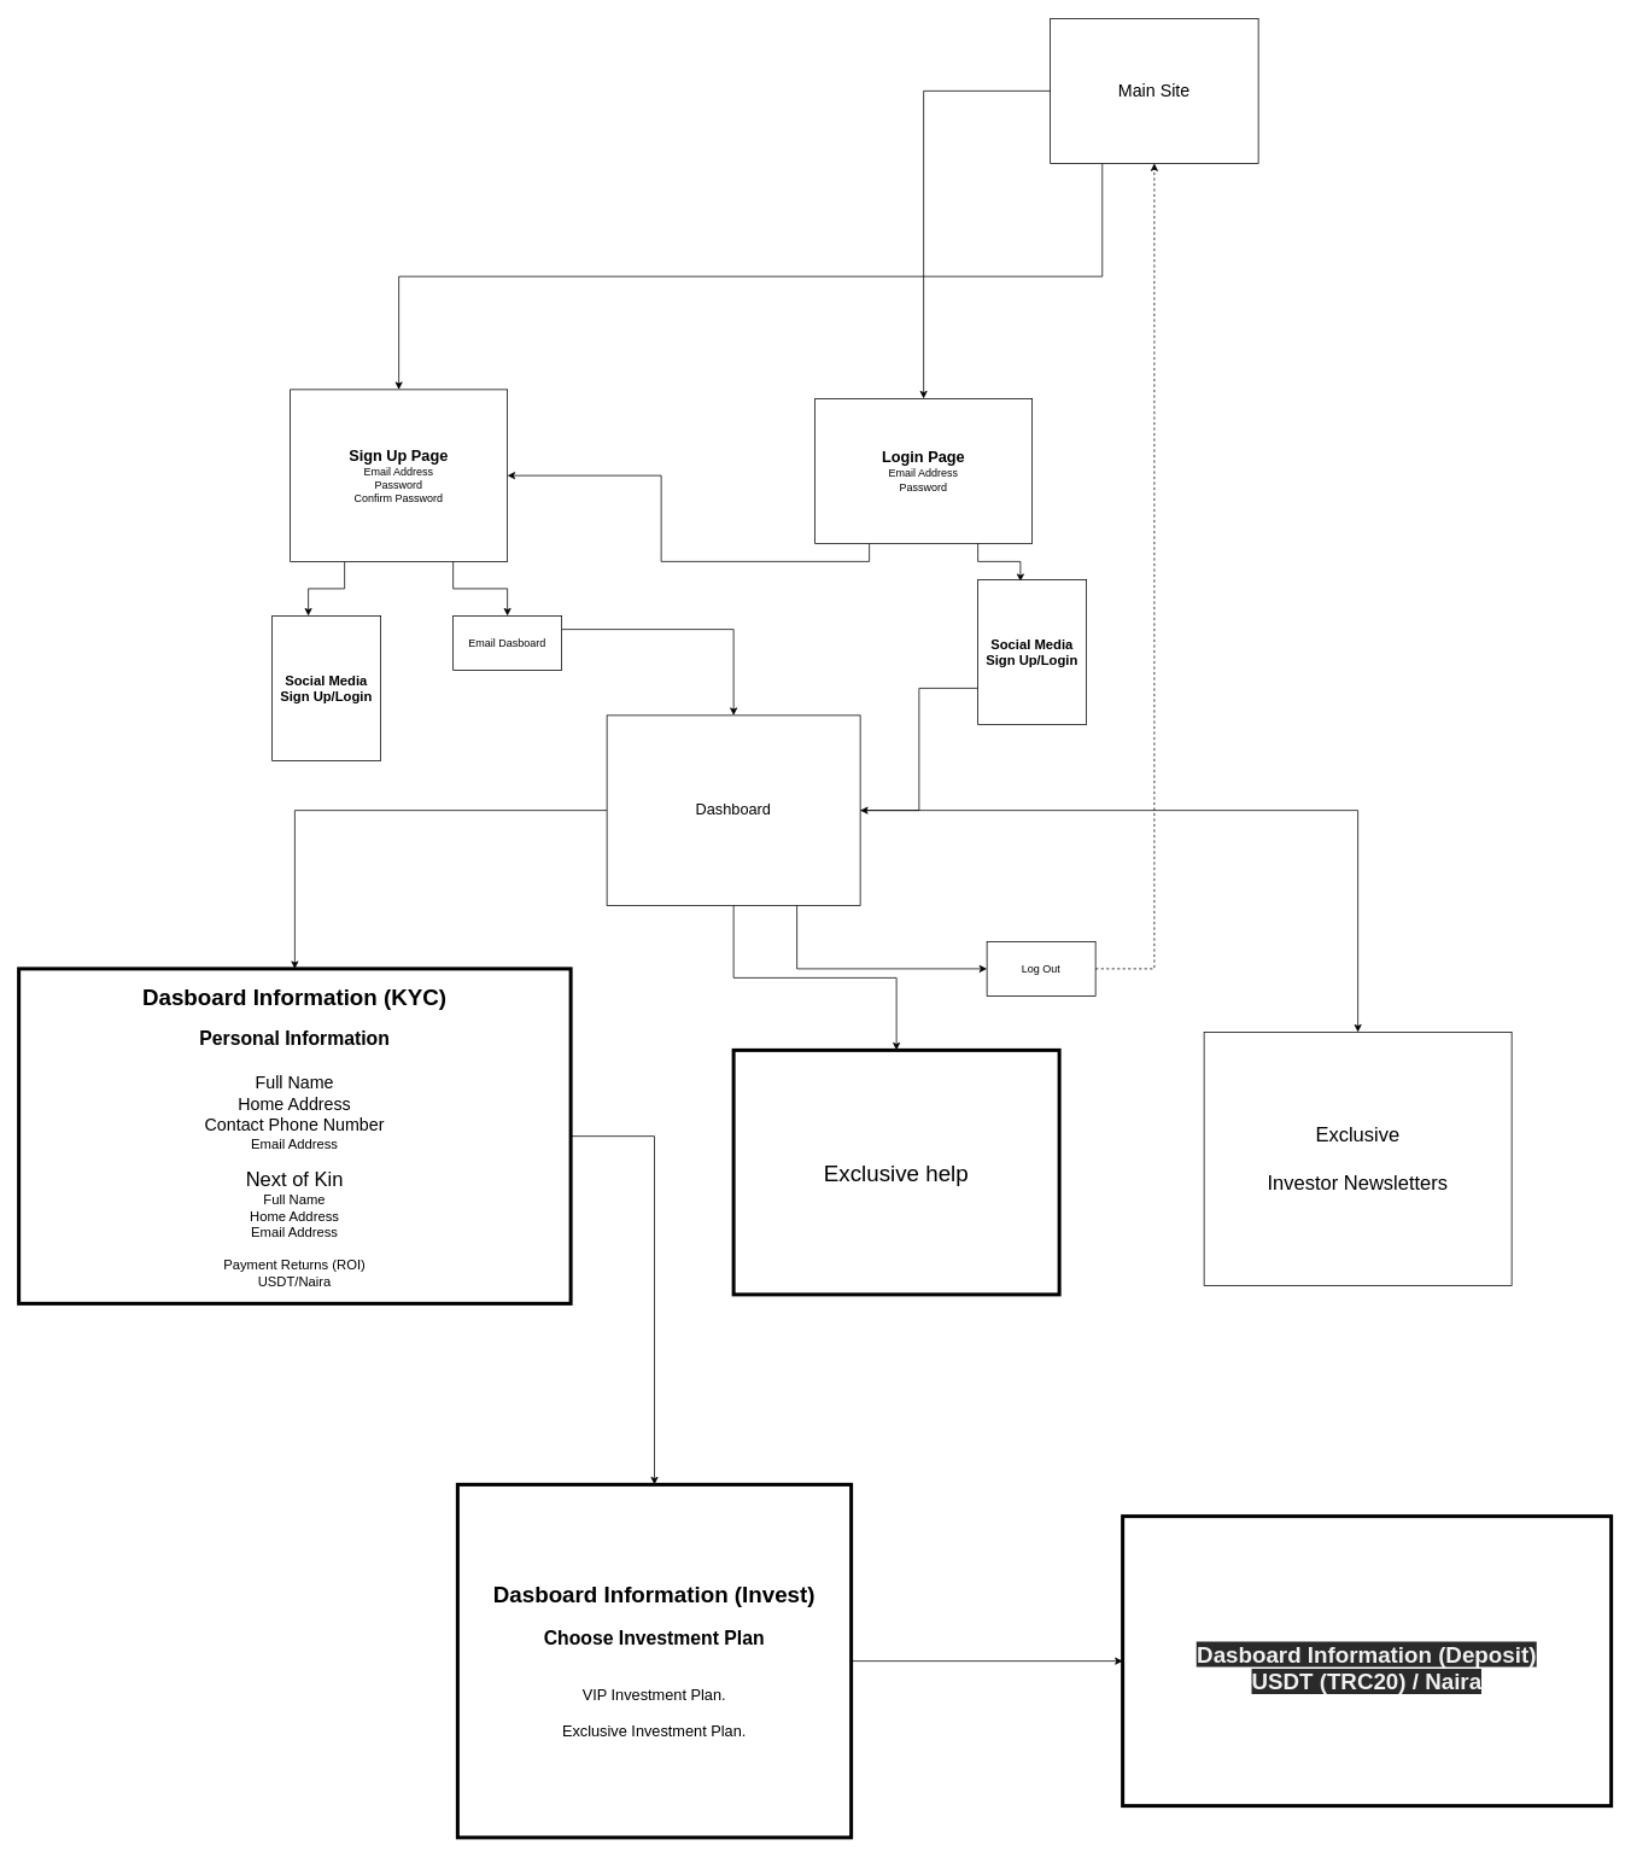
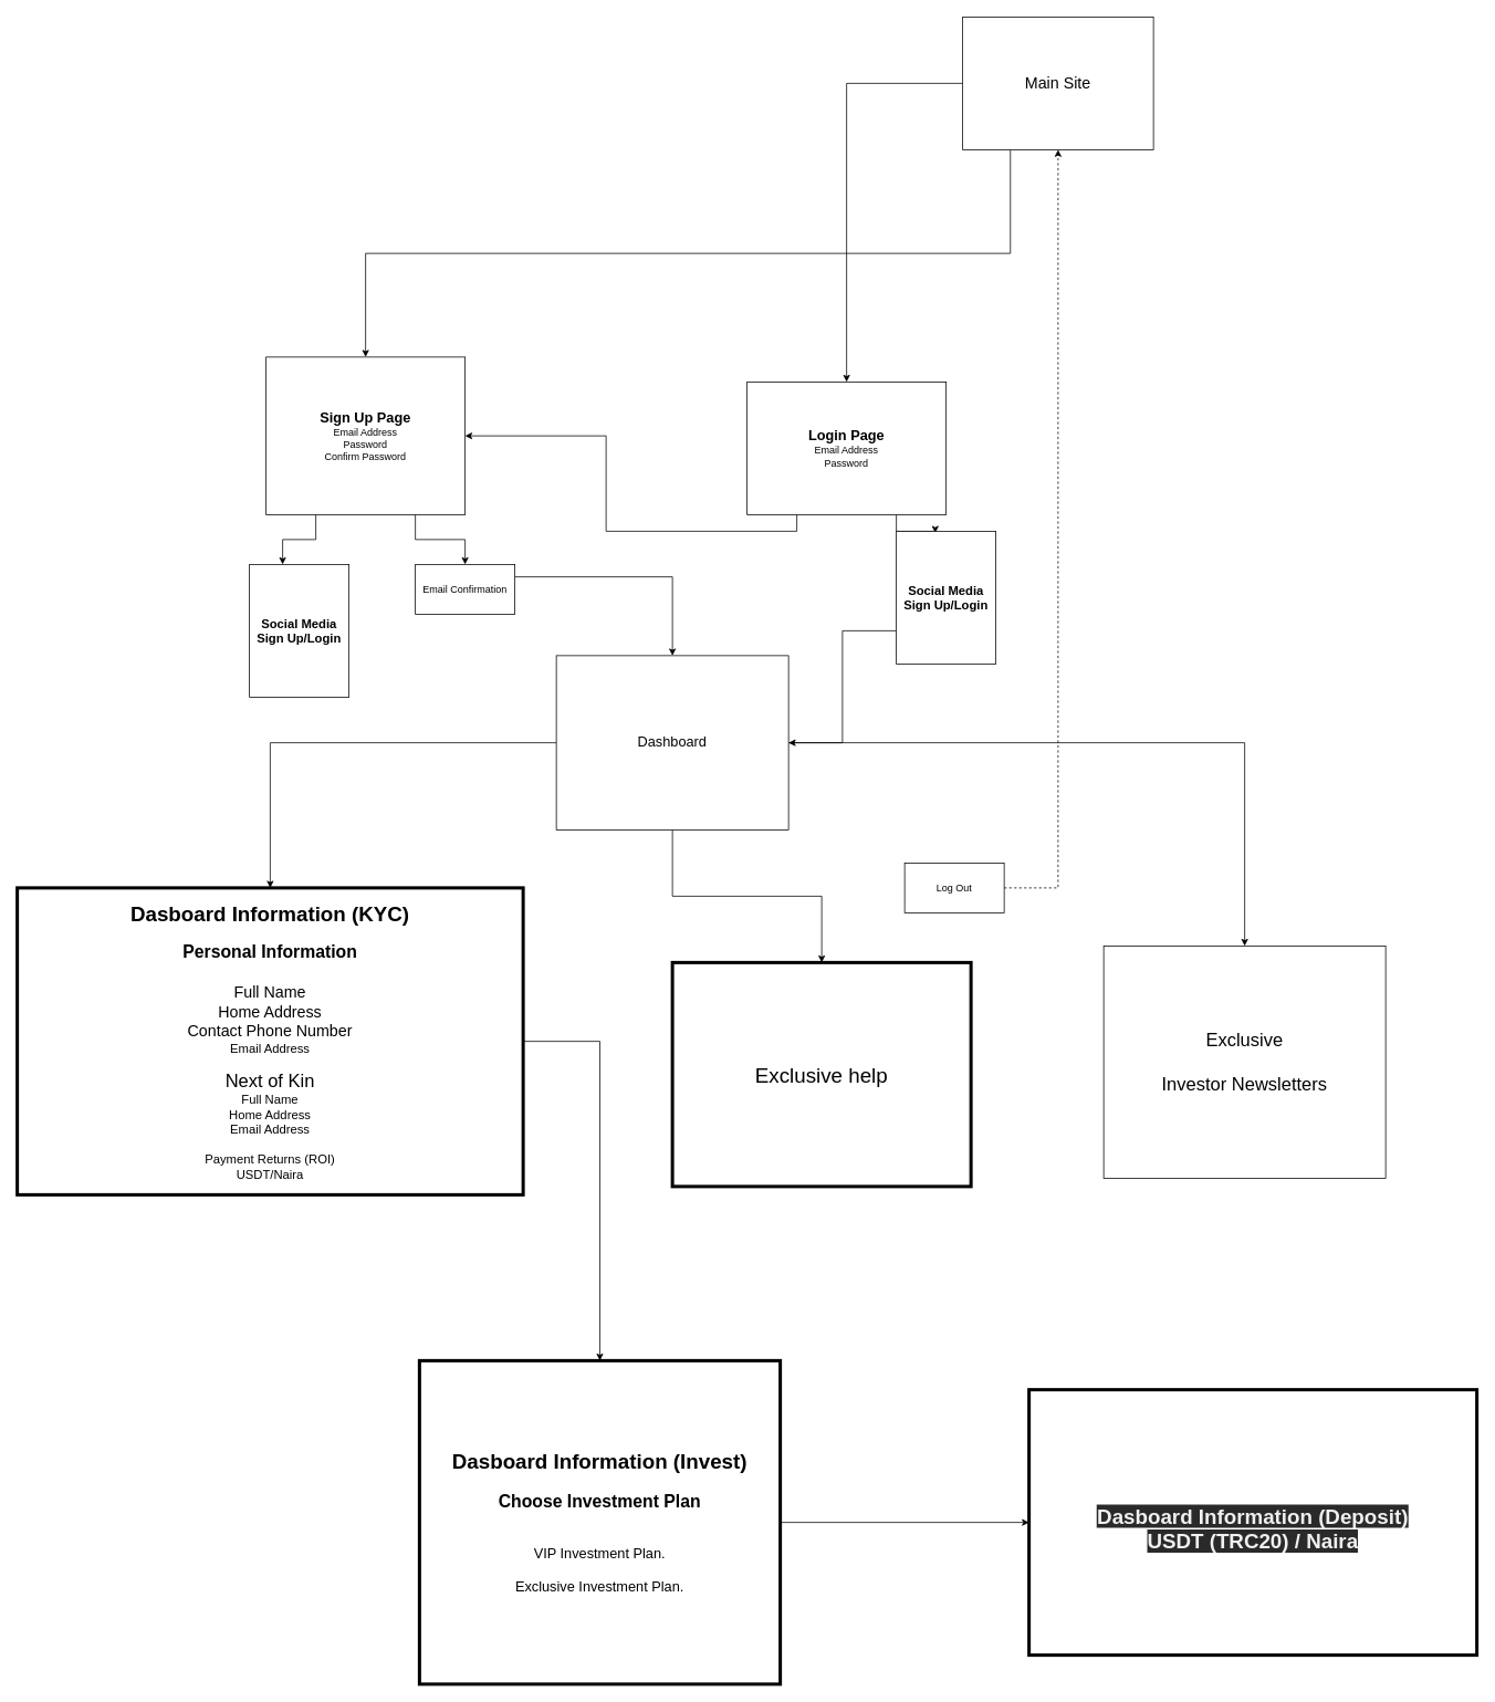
- <mxCell id="15" value="&lt;font style=&quot;font-size: 17px&quot;&gt;&lt;b&gt;Login Page&lt;/b&gt;&lt;br&gt;&lt;/font&gt;Email Address&lt;br&gt;Password" style="rounded=0;whiteSpace=wrap;html=1;" vertex="1" parent="1"><mxGeometry x="900" y="440" width="240" height="160" as="geometry" /></mxCell>
+ <mxCell id="15" value="&lt;font style=&quot;font-size: 17px&quot;&gt;&lt;b&gt;Login Page&lt;/b&gt;&lt;br&gt;&lt;/font&gt;Email Address&lt;br&gt;Password" style="rounded=0;whiteSpace=wrap;html=1;" vertex="1" parent="1"><mxGeometry x="900" y="460" width="240" height="160" as="geometry" /></mxCell>
- <mxCell id="19" value="Email Dasboard" style="rounded=0;whiteSpace=wrap;html=1;" vertex="1" parent="1"><mxGeometry x="500" y="680" width="120" height="60" as="geometry" /></mxCell>
+ <mxCell id="19" value="Email Confirmation" style="rounded=0;whiteSpace=wrap;html=1;" vertex="1" parent="1"><mxGeometry x="500" y="680" width="120" height="60" as="geometry" /></mxCell>
- <mxCell id="6" style="edgeStyle=orthogonalEdgeStyle;rounded=0;orthogonalLoop=1;jettySize=auto;html=1;exitX=0.75;exitY=1;exitDx=0;exitDy=0;entryX=0;entryY=0.5;entryDx=0;entryDy=0;" edge="1" parent="1" source="12" target="21"><mxGeometry relative="1" as="geometry" /></mxCell>
